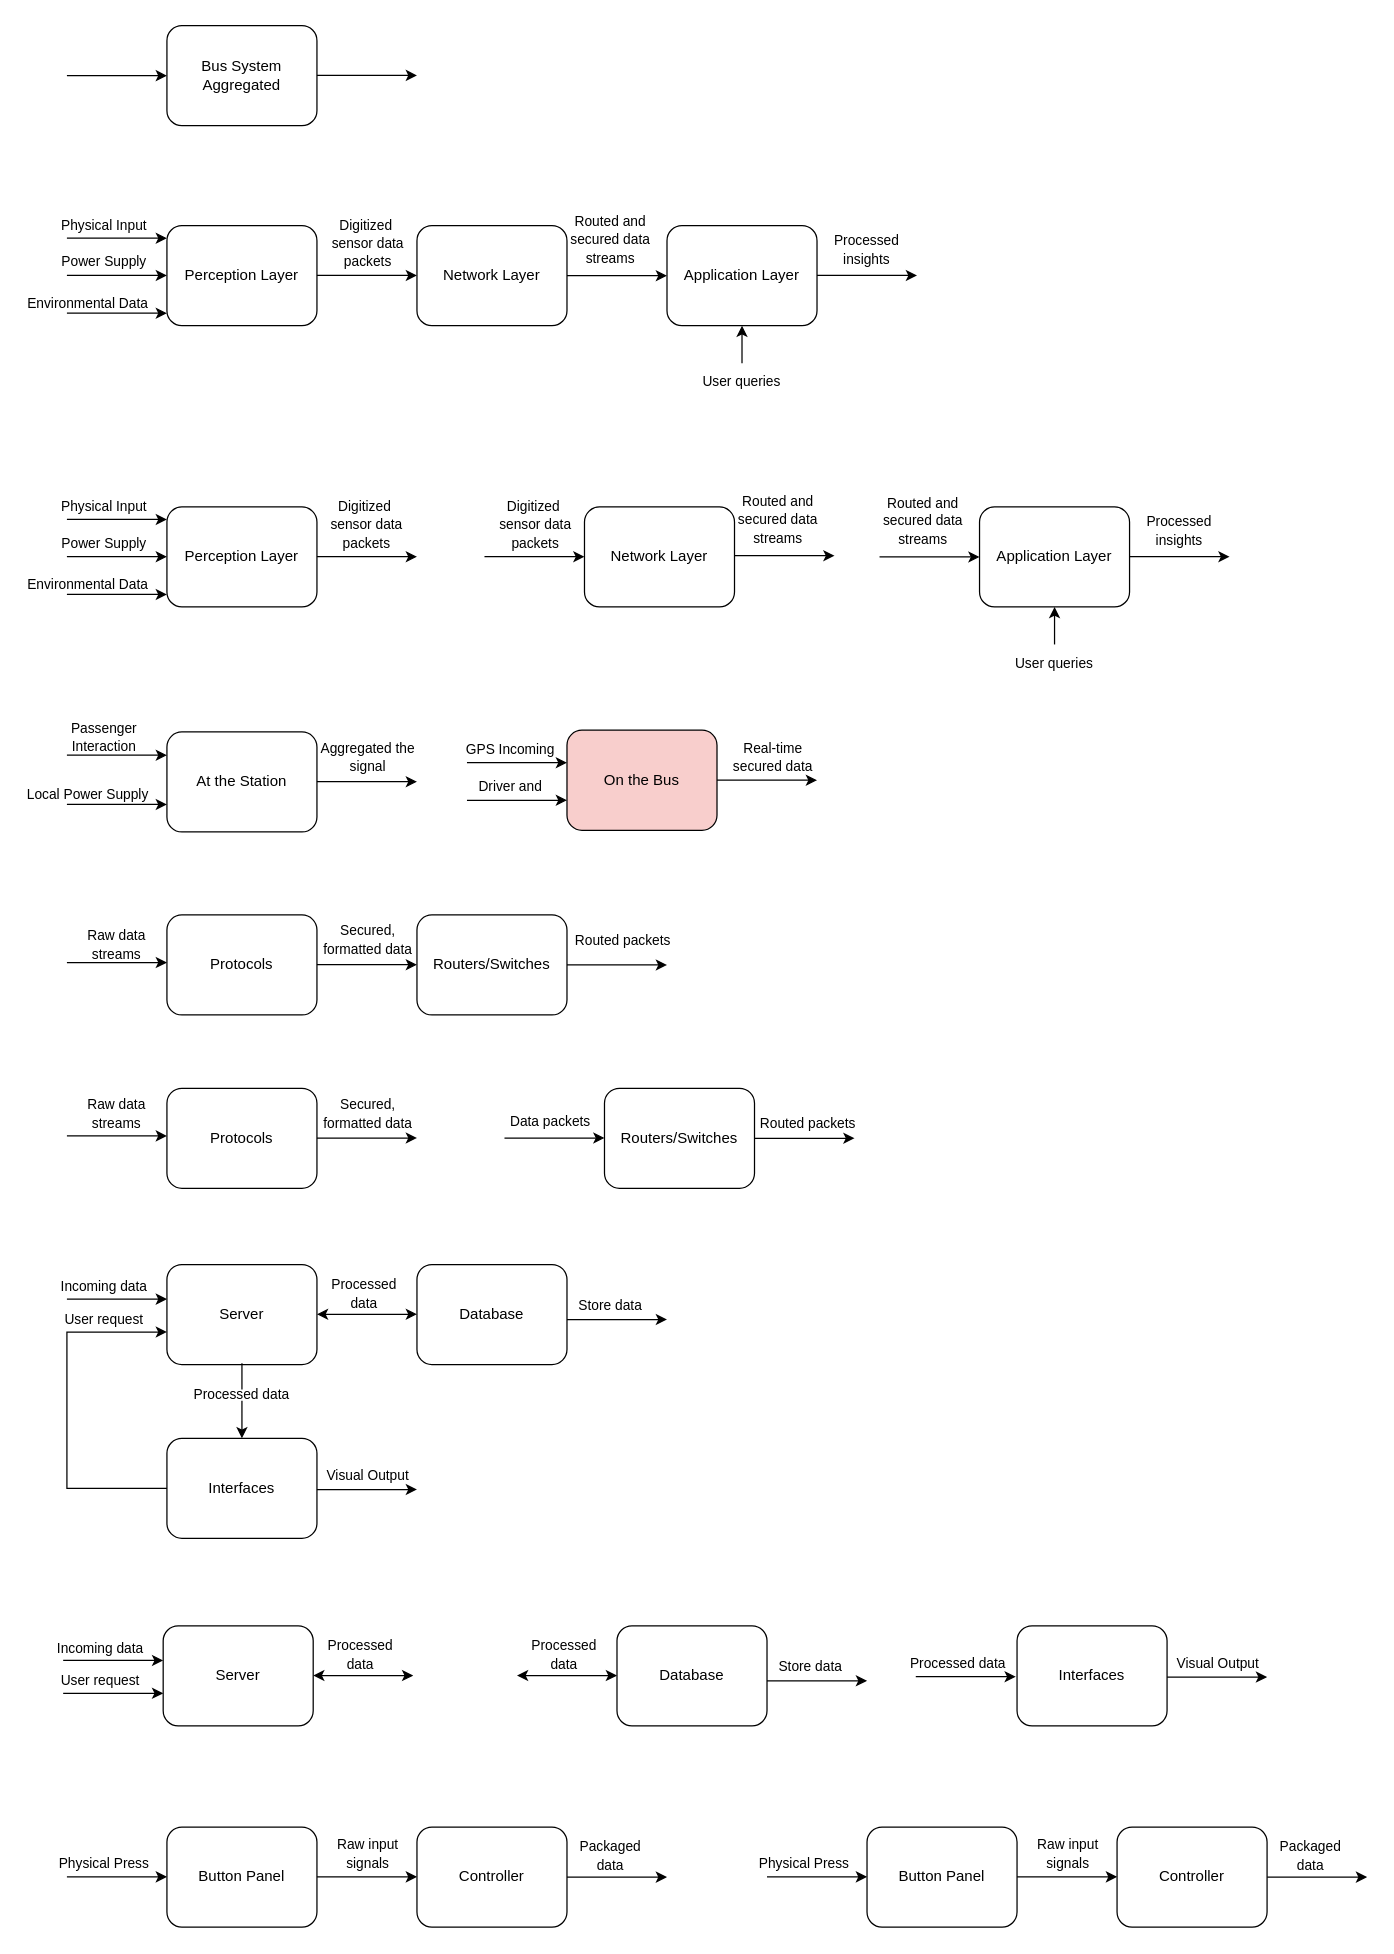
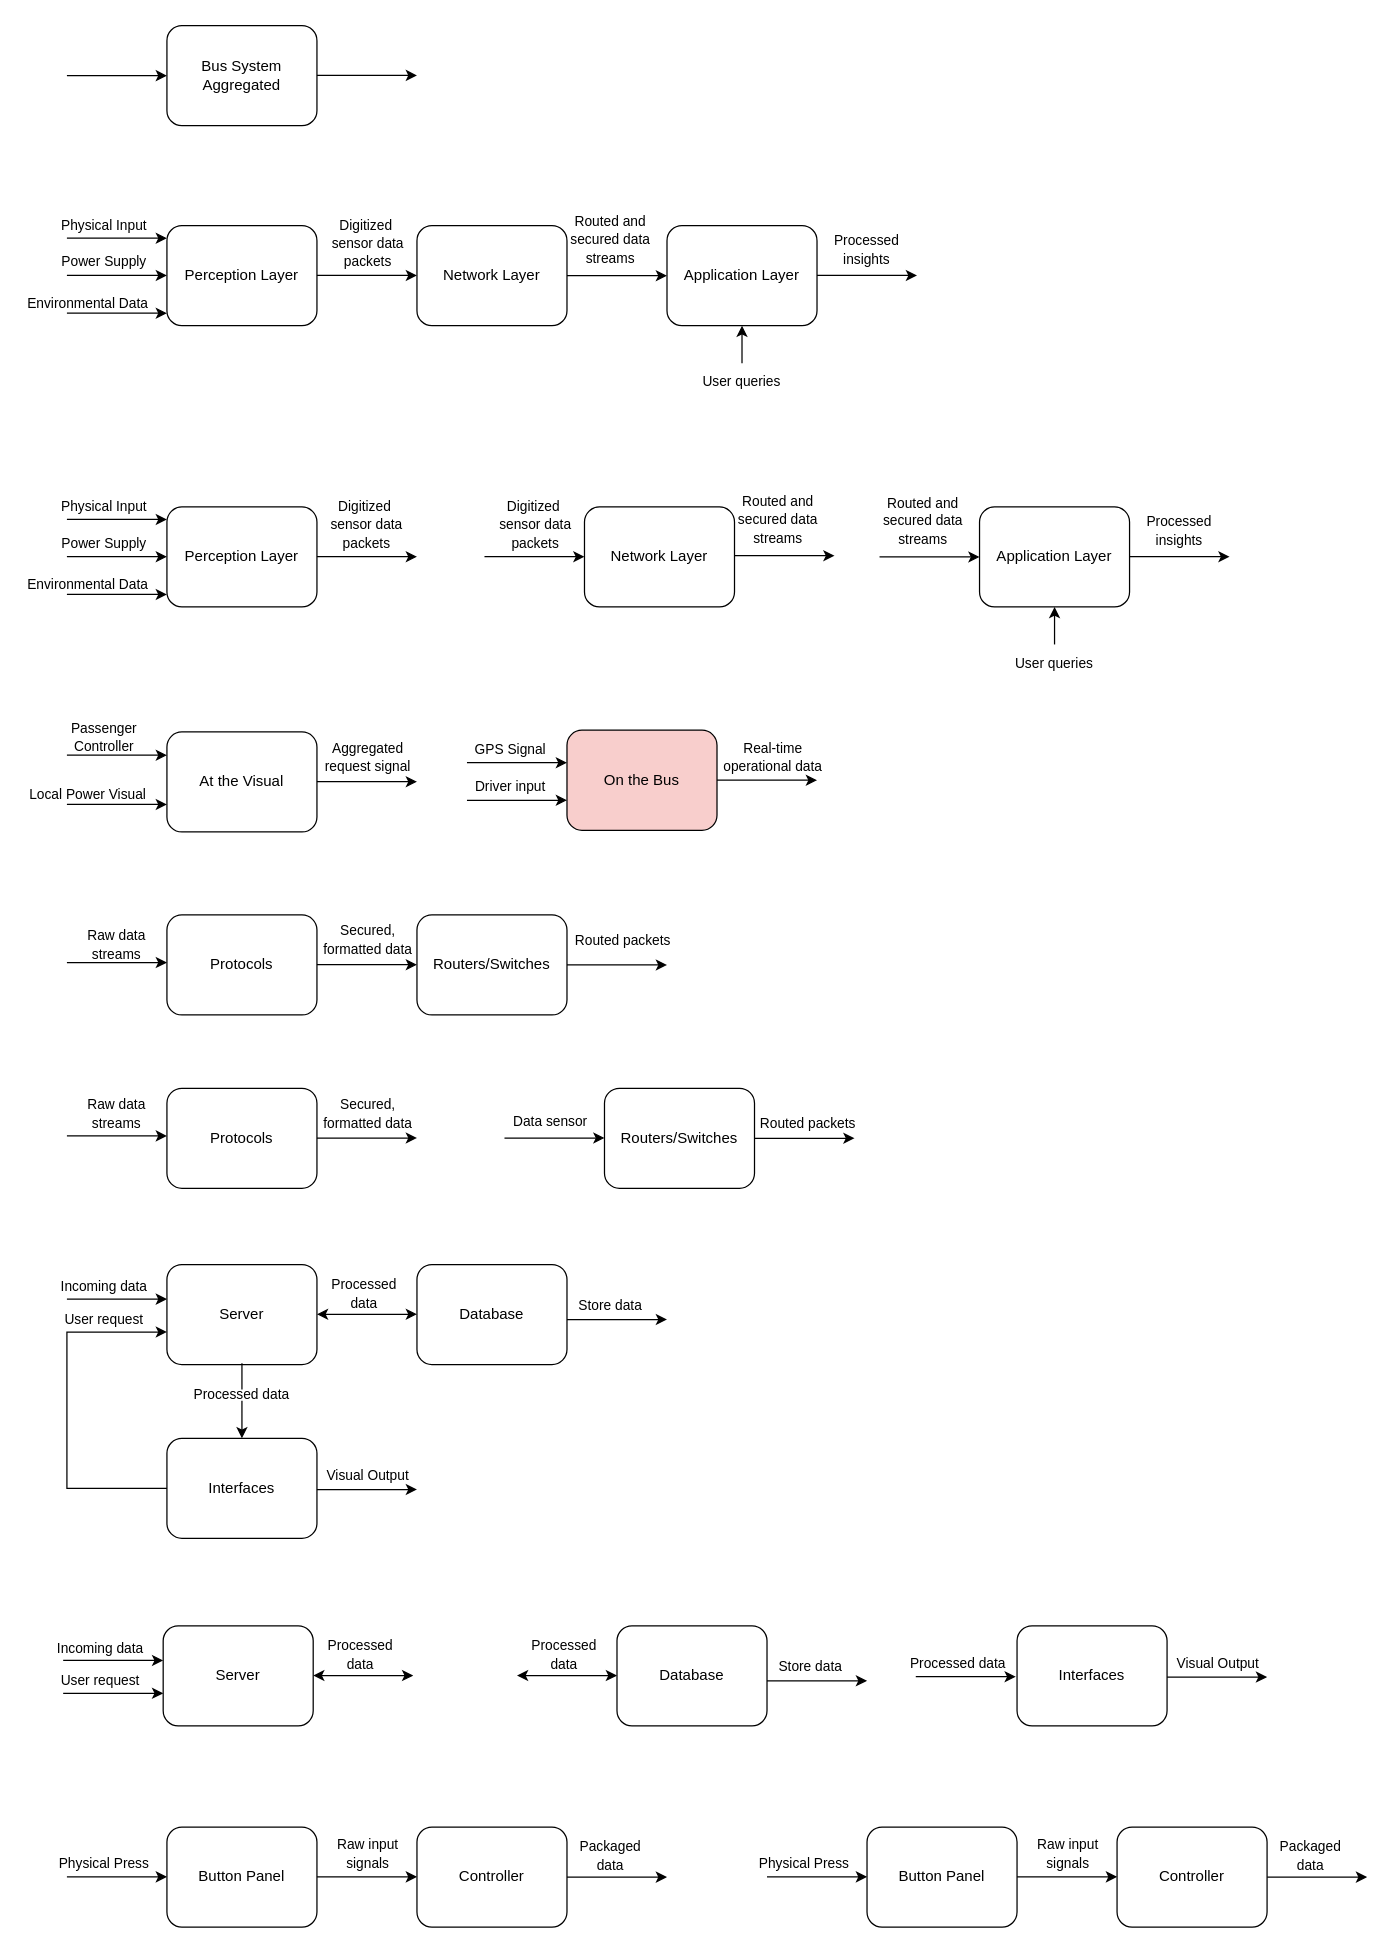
- <mxCell id="49" value="&lt;span style=&quot;font-size: 11px;&quot;&gt;Passenger Interaction&lt;/span&gt;" style="text;html=1;align=center;verticalAlign=middle;whiteSpace=wrap;rounded=0;" vertex="1" parent="1"><mxGeometry x="43" y="583.62" width="80" height="10" as="geometry" /></mxCell>
+ <mxCell id="49" value="&lt;span style=&quot;font-size: 11px;&quot;&gt;Passenger Controller&lt;/span&gt;" style="text;html=1;align=center;verticalAlign=middle;whiteSpace=wrap;rounded=0;" vertex="1" parent="1"><mxGeometry x="43" y="583.62" width="80" height="10" as="geometry" /></mxCell>
- <mxCell id="54" value="&lt;span style=&quot;font-size: 11px;&quot;&gt;GPS Incoming&lt;/span&gt;" style="text;html=1;align=center;verticalAlign=middle;whiteSpace=wrap;rounded=0;" vertex="1" parent="1"><mxGeometry x="363" y="593.62" width="90" height="10" as="geometry" /></mxCell>
+ <mxCell id="54" value="&lt;span style=&quot;font-size: 11px;&quot;&gt;GPS Signal&lt;/span&gt;" style="text;html=1;align=center;verticalAlign=middle;whiteSpace=wrap;rounded=0;" vertex="1" parent="1"><mxGeometry x="363" y="593.62" width="90" height="10" as="geometry" /></mxCell>
- <mxCell id="51" value="&lt;span style=&quot;font-size: 11px;&quot;&gt;Aggregated the signal&lt;/span&gt;" style="text;html=1;align=center;verticalAlign=middle;whiteSpace=wrap;rounded=0;" vertex="1" parent="1"><mxGeometry x="249" y="599.62" width="90" height="10" as="geometry" /></mxCell>
+ <mxCell id="51" value="&lt;span style=&quot;font-size: 11px;&quot;&gt;Aggregated request signal&lt;/span&gt;" style="text;html=1;align=center;verticalAlign=middle;whiteSpace=wrap;rounded=0;" vertex="1" parent="1"><mxGeometry x="249" y="599.62" width="90" height="10" as="geometry" /></mxCell>
- <mxCell id="52" value="&lt;span style=&quot;font-size: 11px;&quot;&gt;Real-time secured data&lt;/span&gt;" style="text;html=1;align=center;verticalAlign=middle;whiteSpace=wrap;rounded=0;" vertex="1" parent="1"><mxGeometry x="573" y="599.62" width="90" height="10" as="geometry" /></mxCell>
+ <mxCell id="52" value="&lt;span style=&quot;font-size: 11px;&quot;&gt;Real-time operational data&lt;/span&gt;" style="text;html=1;align=center;verticalAlign=middle;whiteSpace=wrap;rounded=0;" vertex="1" parent="1"><mxGeometry x="573" y="599.62" width="90" height="10" as="geometry" /></mxCell>
- <mxCell id="43" value="At the Station" style="rounded=1;whiteSpace=wrap;html=1;" vertex="1" parent="1"><mxGeometry x="133" y="585" width="120" height="80" as="geometry" /></mxCell>
+ <mxCell id="43" value="At the Visual" style="rounded=1;whiteSpace=wrap;html=1;" vertex="1" parent="1"><mxGeometry x="133" y="585" width="120" height="80" as="geometry" /></mxCell>
- <mxCell id="56" value="&lt;span style=&quot;font-size: 11px;&quot;&gt;Driver and&lt;/span&gt;" style="text;html=1;align=center;verticalAlign=middle;whiteSpace=wrap;rounded=0;" vertex="1" parent="1"><mxGeometry x="363" y="623.62" width="90" height="10" as="geometry" /></mxCell>
+ <mxCell id="56" value="&lt;span style=&quot;font-size: 11px;&quot;&gt;Driver input&lt;/span&gt;" style="text;html=1;align=center;verticalAlign=middle;whiteSpace=wrap;rounded=0;" vertex="1" parent="1"><mxGeometry x="363" y="623.62" width="90" height="10" as="geometry" /></mxCell>
- <mxCell id="50" value="&lt;font style=&quot;font-size: 11px;&quot;&gt;Local Power Supply&lt;/font&gt;" style="text;html=1;align=center;verticalAlign=middle;whiteSpace=wrap;rounded=0;" vertex="1" parent="1"><mxGeometry x="20" y="630" width="100" height="10" as="geometry" /></mxCell>
+ <mxCell id="50" value="&lt;font style=&quot;font-size: 11px;&quot;&gt;Local Power Visual&lt;/font&gt;" style="text;html=1;align=center;verticalAlign=middle;whiteSpace=wrap;rounded=0;" vertex="1" parent="1"><mxGeometry x="20" y="630" width="100" height="10" as="geometry" /></mxCell>
- <mxCell id="73" value="&lt;span style=&quot;font-size: 11px;&quot;&gt;Data packets&lt;/span&gt;" style="text;html=1;align=center;verticalAlign=middle;whiteSpace=wrap;rounded=0;" vertex="1" parent="1"><mxGeometry x="395" y="891.62" width="90" height="10" as="geometry" /></mxCell>
+ <mxCell id="73" value="&lt;span style=&quot;font-size: 11px;&quot;&gt;Data sensor&lt;/span&gt;" style="text;html=1;align=center;verticalAlign=middle;whiteSpace=wrap;rounded=0;" vertex="1" parent="1"><mxGeometry x="395" y="891.62" width="90" height="10" as="geometry" /></mxCell>
